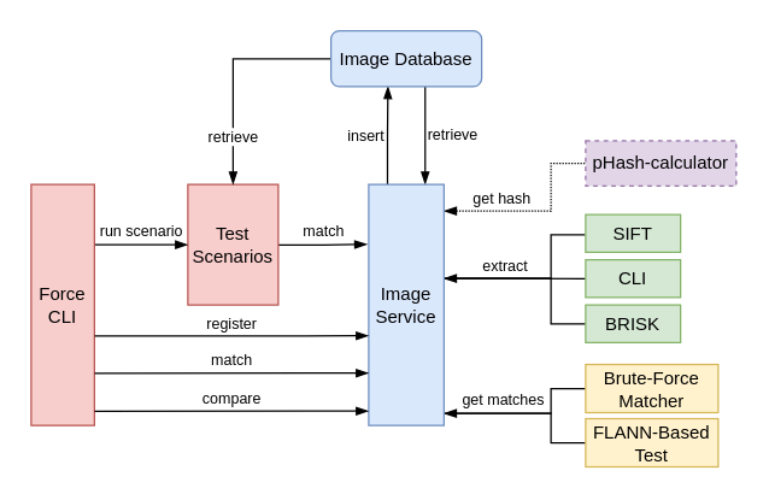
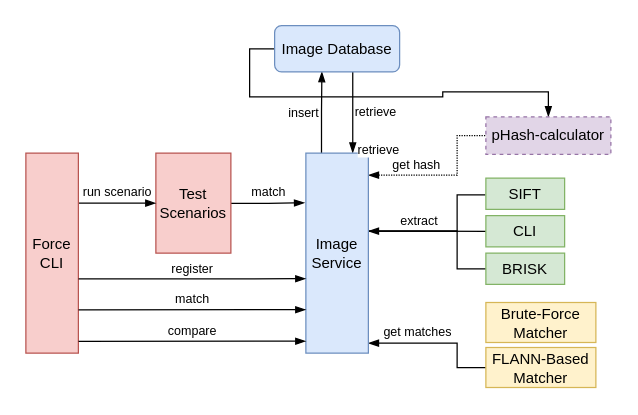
- <mxCell id="13" value="retrieve" style="edgeStyle=orthogonalEdgeStyle;rounded=0;orthogonalLoop=1;jettySize=auto;html=1;exitX=0;exitY=0.5;exitDx=0;exitDy=0;entryX=0.5;entryY=0;entryDx=0;entryDy=0;labelBackgroundColor=default;labelPosition=center;verticalLabelPosition=bottom;align=center;verticalAlign=top;endArrow=blockThin;endFill=1;fontSize=10;spacingBottom=0;spacingTop=30;" parent="1" source="14" target="3" edge="1"><mxGeometry relative="1" as="geometry"><mxPoint x="154" y="82" as="sourcePoint" /></mxGeometry></mxCell>
+ <mxCell id="13" value="retrieve" style="edgeStyle=orthogonalEdgeStyle;rounded=0;orthogonalLoop=1;jettySize=auto;html=1;exitX=0;exitY=0.5;exitDx=0;exitDy=0;labelBackgroundColor=default;labelPosition=center;verticalLabelPosition=bottom;align=center;verticalAlign=top;endArrow=blockThin;endFill=1;fontSize=10;spacingBottom=0;spacingTop=30;" parent="1" source="14" target="25" edge="1"><mxGeometry relative="1" as="geometry"><mxPoint x="154" y="82" as="sourcePoint" /></mxGeometry></mxCell>
- <mxCell id="6" style="edgeStyle=orthogonalEdgeStyle;rounded=0;orthogonalLoop=1;jettySize=auto;html=1;exitX=1;exitY=0.95;exitDx=0;exitDy=0;exitPerimeter=0;entryX=0;entryY=0.5;entryDx=0;entryDy=0;endArrow=none;endFill=0;" parent="1" source="12" target="21" edge="1"><mxGeometry relative="1" as="geometry"><Array as="points"><mxPoint x="365" y="274" /><mxPoint x="365" y="258" /></Array></mxGeometry></mxCell>
- <mxCell id="20" value="FLANN-Based Test" style="rounded=0;whiteSpace=wrap;html=1;fillColor=#fff2cc;strokeColor=#d6b656;" parent="1" vertex="1"><mxGeometry x="388" y="277.5" width="88" height="32" as="geometry" /></mxCell>
+ <mxCell id="20" value="FLANN-Based Matcher" style="rounded=0;whiteSpace=wrap;html=1;fillColor=#fff2cc;strokeColor=#d6b656;" parent="1" vertex="1"><mxGeometry x="388" y="277.5" width="88" height="32" as="geometry" /></mxCell>
